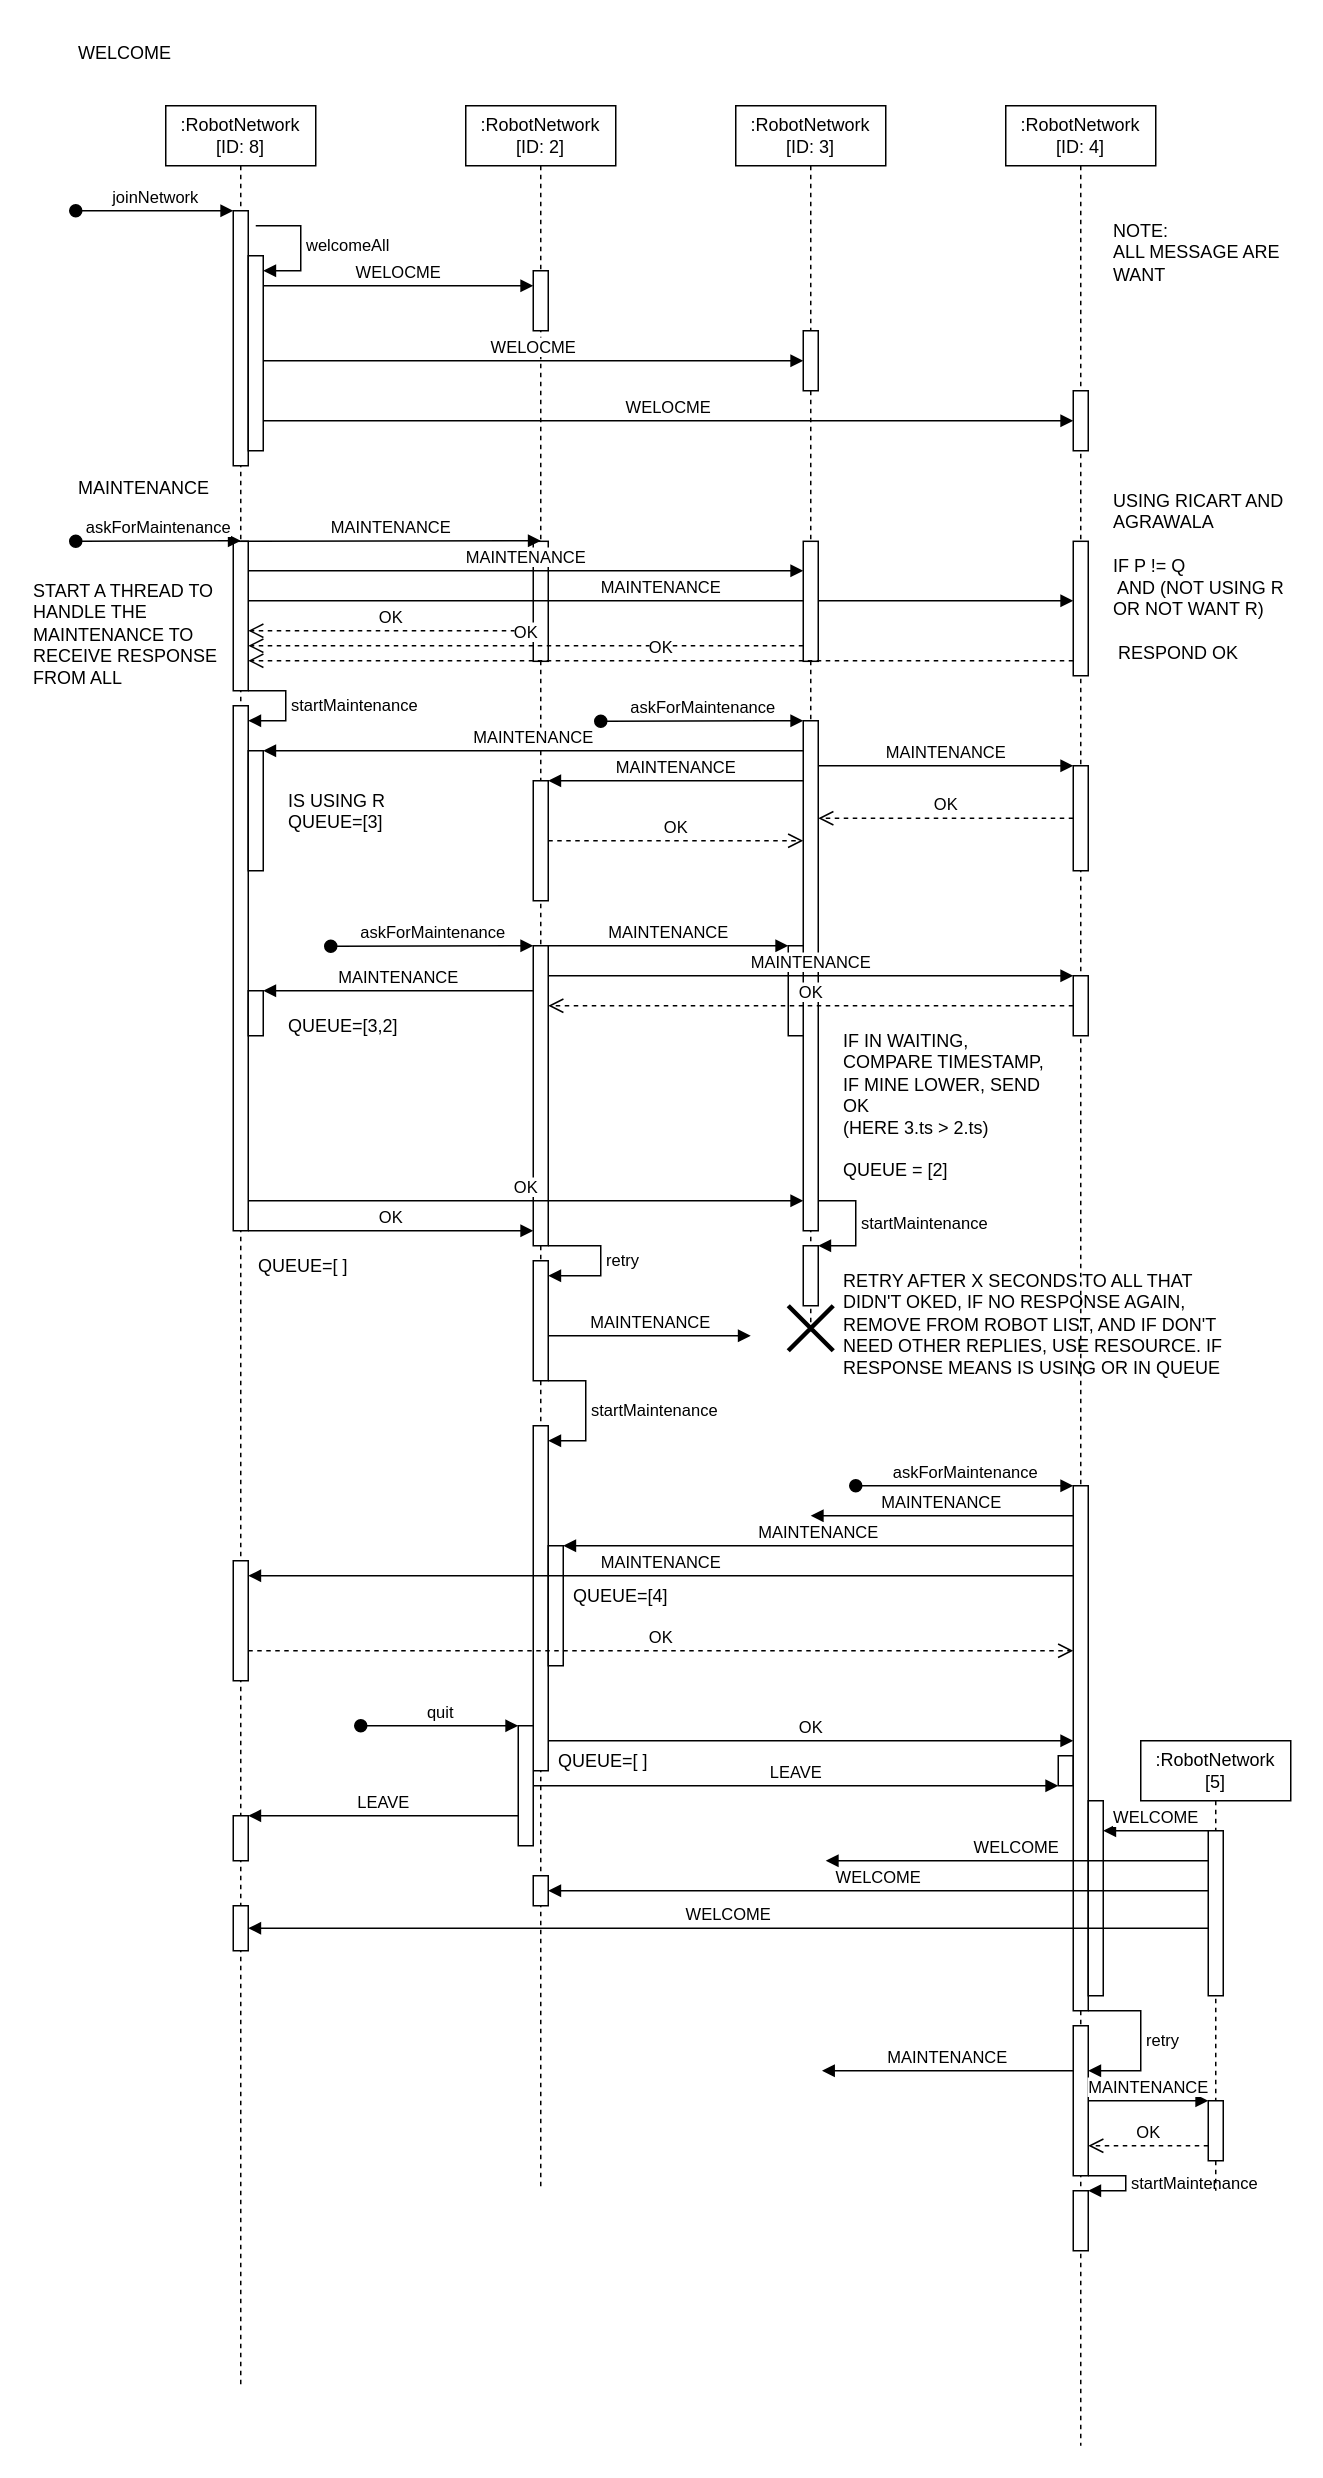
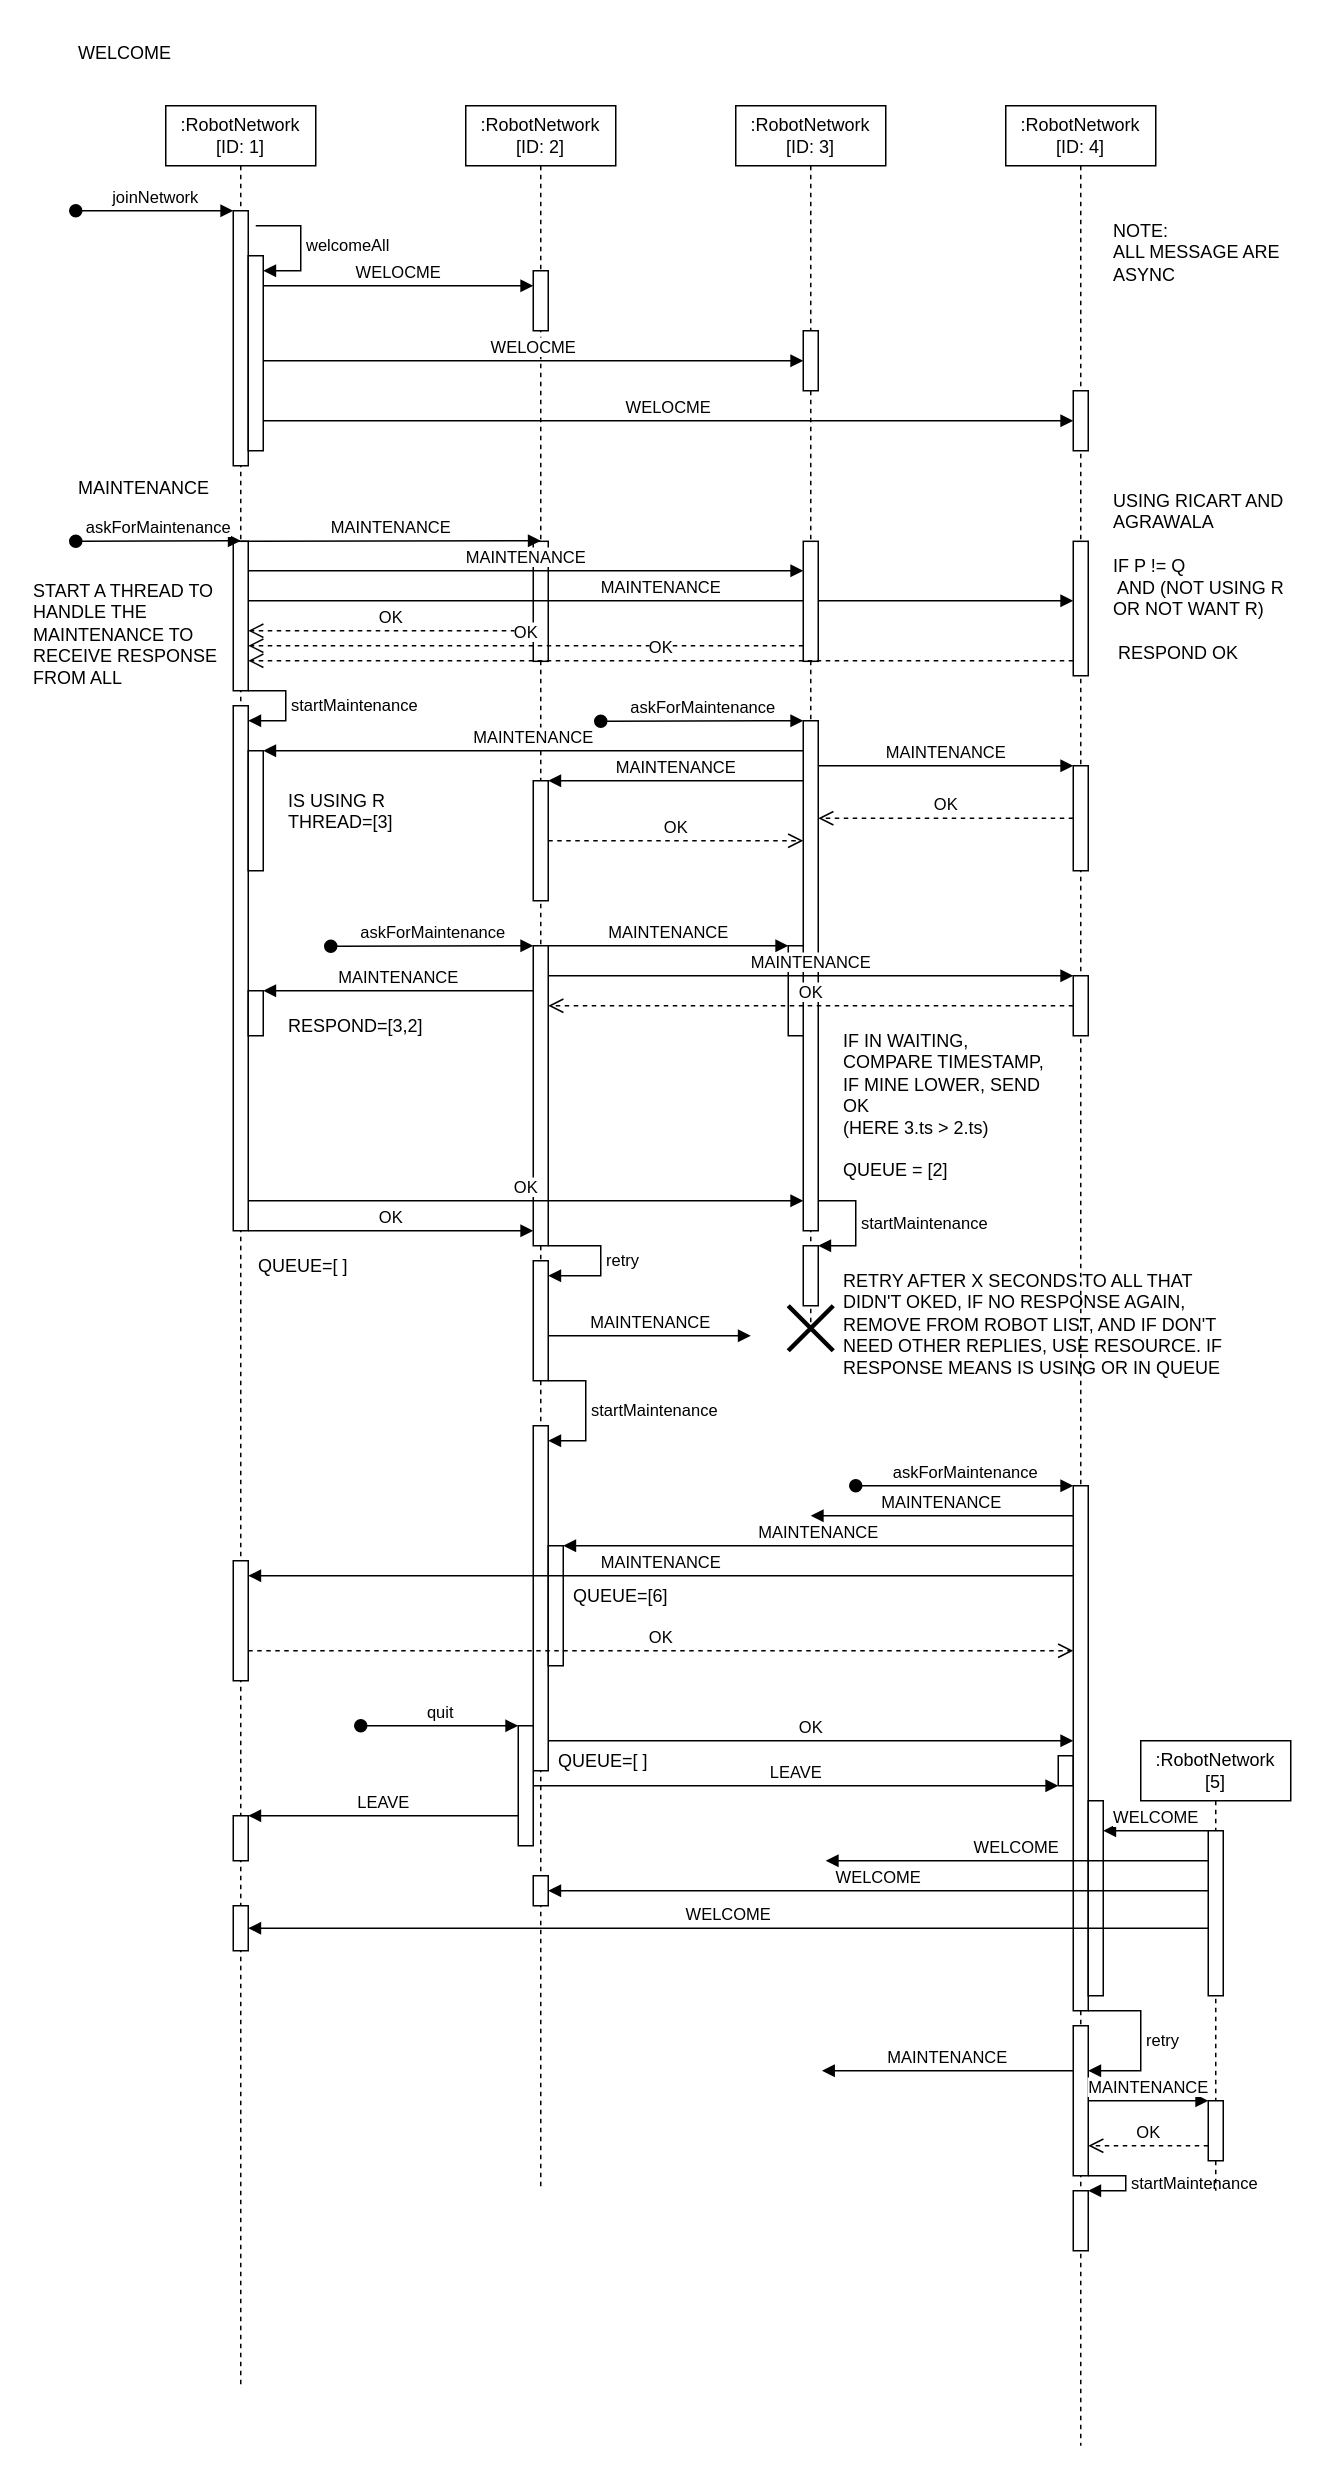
- <mxCell id="2" value=":RobotNetwork&lt;br&gt;[ID: 8]" style="shape=umlLifeline;perimeter=lifelinePerimeter;whiteSpace=wrap;html=1;container=0;dropTarget=0;collapsible=0;recursiveResize=0;outlineConnect=0;portConstraint=eastwest;newEdgeStyle={&quot;edgeStyle&quot;:&quot;elbowEdgeStyle&quot;,&quot;elbow&quot;:&quot;vertical&quot;,&quot;curved&quot;:0,&quot;rounded&quot;:0};" parent="1" vertex="1"><mxGeometry x="110" y="70" width="100" height="1520" as="geometry" /></mxCell>
+ <mxCell id="2" value=":RobotNetwork&lt;br&gt;[ID: 1]" style="shape=umlLifeline;perimeter=lifelinePerimeter;whiteSpace=wrap;html=1;container=0;dropTarget=0;collapsible=0;recursiveResize=0;outlineConnect=0;portConstraint=eastwest;newEdgeStyle={&quot;edgeStyle&quot;:&quot;elbowEdgeStyle&quot;,&quot;elbow&quot;:&quot;vertical&quot;,&quot;curved&quot;:0,&quot;rounded&quot;:0};" parent="1" vertex="1"><mxGeometry x="110" y="70" width="100" height="1520" as="geometry" /></mxCell>
- <mxCell id="54" value="NOTE: &lt;br&gt;ALL MESSAGE ARE WANT" style="text;html=1;strokeColor=none;fillColor=none;align=left;verticalAlign=top;whiteSpace=wrap;rounded=0;" parent="1" vertex="1"><mxGeometry x="740" y="140" width="120" height="130" as="geometry" /></mxCell>
+ <mxCell id="54" value="NOTE: &lt;br&gt;ALL MESSAGE ARE ASYNC" style="text;html=1;strokeColor=none;fillColor=none;align=left;verticalAlign=top;whiteSpace=wrap;rounded=0;" parent="1" vertex="1"><mxGeometry x="740" y="140" width="120" height="130" as="geometry" /></mxCell>
- <mxCell id="65" value="IS USING R&lt;br&gt;QUEUE=[3]" style="text;html=1;strokeColor=none;fillColor=none;align=left;verticalAlign=top;whiteSpace=wrap;rounded=0;" parent="1" vertex="1"><mxGeometry x="190" y="520" width="140" height="80" as="geometry" /></mxCell>
+ <mxCell id="65" value="IS USING R&lt;br&gt;THREAD=[3]" style="text;html=1;strokeColor=none;fillColor=none;align=left;verticalAlign=top;whiteSpace=wrap;rounded=0;" parent="1" vertex="1"><mxGeometry x="190" y="520" width="140" height="80" as="geometry" /></mxCell>
- <mxCell id="74" value="QUEUE=[3,2]" style="text;html=1;strokeColor=none;fillColor=none;align=left;verticalAlign=top;whiteSpace=wrap;rounded=0;" parent="1" vertex="1"><mxGeometry x="190" y="670" width="140" height="80" as="geometry" /></mxCell>
+ <mxCell id="74" value="RESPOND=[3,2]" style="text;html=1;strokeColor=none;fillColor=none;align=left;verticalAlign=top;whiteSpace=wrap;rounded=0;" parent="1" vertex="1"><mxGeometry x="190" y="670" width="140" height="80" as="geometry" /></mxCell>
- <mxCell id="87" value="QUEUE=[4]" style="text;html=1;strokeColor=none;fillColor=none;align=left;verticalAlign=top;whiteSpace=wrap;rounded=0;" parent="1" vertex="1"><mxGeometry x="380" y="1050" width="140" height="30" as="geometry" /></mxCell>
+ <mxCell id="87" value="QUEUE=[6]" style="text;html=1;strokeColor=none;fillColor=none;align=left;verticalAlign=top;whiteSpace=wrap;rounded=0;" parent="1" vertex="1"><mxGeometry x="380" y="1050" width="140" height="30" as="geometry" /></mxCell>
